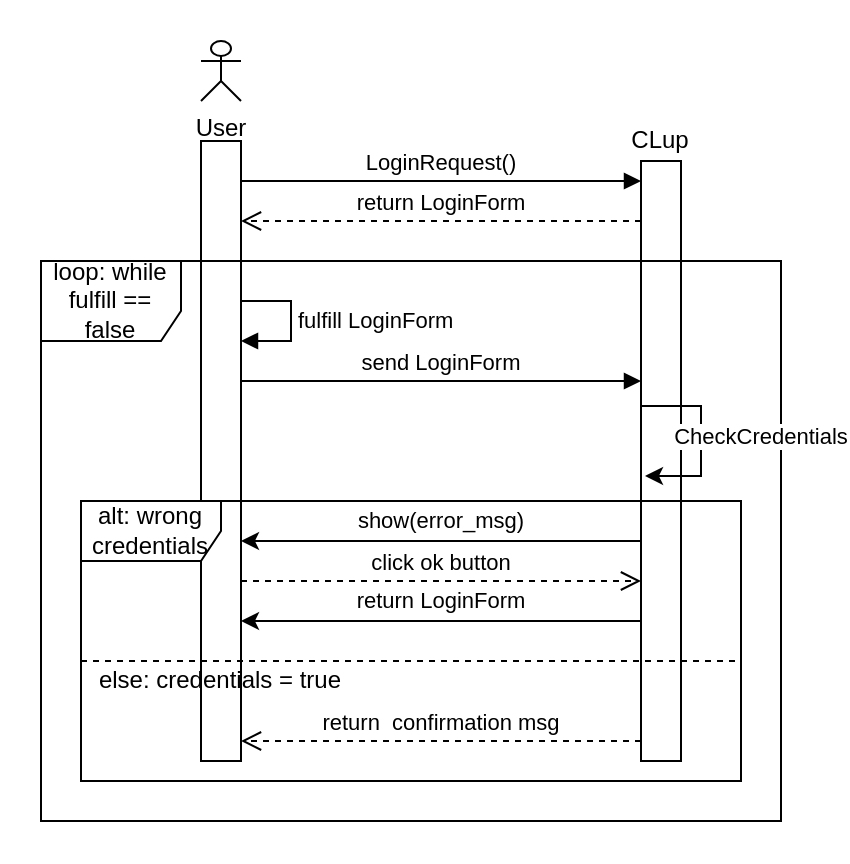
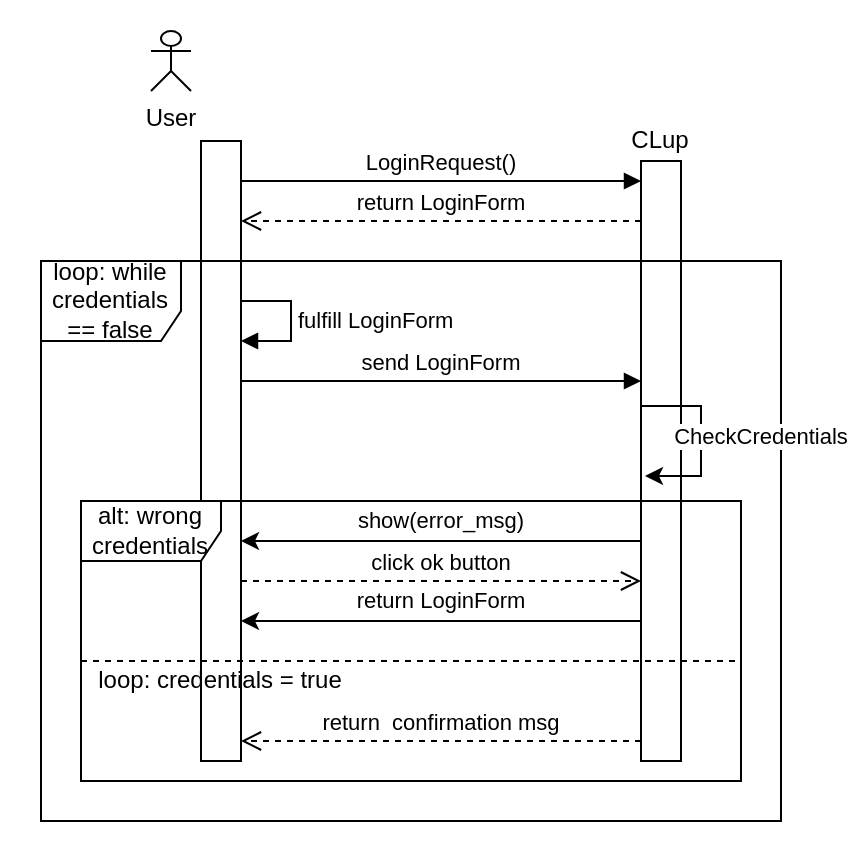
- <mxCell id="12" value="User" style="shape=umlActor;verticalLabelPosition=bottom;verticalAlign=top;html=1;outlineConnect=0;" vertex="1" parent="1"><mxGeometry x="100" y="20" width="20" height="30" as="geometry" /></mxCell>
+ <mxCell id="12" value="User" style="shape=umlActor;verticalLabelPosition=bottom;verticalAlign=top;html=1;outlineConnect=0;" vertex="1" parent="1"><mxGeometry x="75" y="15" width="20" height="30" as="geometry" /></mxCell>
- <mxCell id="5" value="loop: while fulfill == false" style="shape=umlFrame;whiteSpace=wrap;html=1;width=70;height=40;" vertex="1" parent="1"><mxGeometry x="20" y="130" width="370" height="280" as="geometry" /></mxCell>
+ <mxCell id="5" value="loop: while credentials == false" style="shape=umlFrame;whiteSpace=wrap;html=1;width=70;height=40;" vertex="1" parent="1"><mxGeometry x="20" y="130" width="370" height="280" as="geometry" /></mxCell>
- <mxCell id="18" value="else: credentials = true" style="text;html=1;strokeColor=none;fillColor=none;align=center;verticalAlign=middle;whiteSpace=wrap;rounded=0;" vertex="1" parent="1"><mxGeometry x="40" y="330" width="140" height="20" as="geometry" /></mxCell>
+ <mxCell id="18" value="loop: credentials = true" style="text;html=1;strokeColor=none;fillColor=none;align=center;verticalAlign=middle;whiteSpace=wrap;rounded=0;" vertex="1" parent="1"><mxGeometry x="40" y="330" width="140" height="20" as="geometry" /></mxCell>
